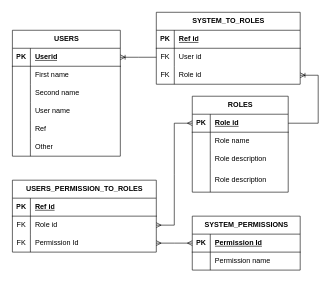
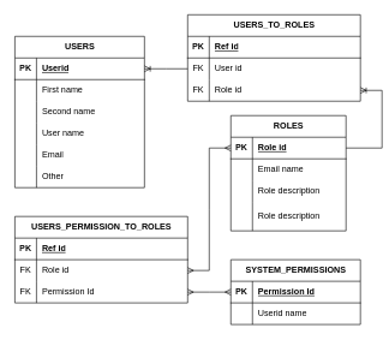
- <mxCell id="51" value="SYSTEM_TO_ROLES" style="shape=table;startSize=30;container=1;collapsible=1;childLayout=tableLayout;fixedRows=1;rowLines=0;fontStyle=1;align=center;resizeLast=1;html=1;" vertex="1" parent="1"><mxGeometry x="260" y="20" width="240" height="120" as="geometry" /></mxCell>
+ <mxCell id="51" value="USERS_TO_ROLES" style="shape=table;startSize=30;container=1;collapsible=1;childLayout=tableLayout;fixedRows=1;rowLines=0;fontStyle=1;align=center;resizeLast=1;html=1;" vertex="1" parent="1"><mxGeometry x="260" y="20" width="240" height="120" as="geometry" /></mxCell>
- <mxCell id="17" value="Ref" style="shape=partialRectangle;connectable=0;fillColor=none;top=0;left=0;bottom=0;right=0;align=left;spacingLeft=6;overflow=hidden;whiteSpace=wrap;html=1;" vertex="1" parent="15"><mxGeometry x="30" width="150" height="30" as="geometry"><mxRectangle width="150" height="30" as="alternateBounds" /></mxGeometry></mxCell>
+ <mxCell id="17" value="Email" style="shape=partialRectangle;connectable=0;fillColor=none;top=0;left=0;bottom=0;right=0;align=left;spacingLeft=6;overflow=hidden;whiteSpace=wrap;html=1;" vertex="1" parent="15"><mxGeometry x="30" width="150" height="30" as="geometry"><mxRectangle width="150" height="30" as="alternateBounds" /></mxGeometry></mxCell>
- <mxCell id="34" value="Role name" style="shape=partialRectangle;connectable=0;fillColor=none;top=0;left=0;bottom=0;right=0;align=left;spacingLeft=6;overflow=hidden;whiteSpace=wrap;html=1;" vertex="1" parent="32"><mxGeometry x="30" width="130" height="30" as="geometry"><mxRectangle width="130" height="30" as="alternateBounds" /></mxGeometry></mxCell>
+ <mxCell id="34" value="Email name" style="shape=partialRectangle;connectable=0;fillColor=none;top=0;left=0;bottom=0;right=0;align=left;spacingLeft=6;overflow=hidden;whiteSpace=wrap;html=1;" vertex="1" parent="32"><mxGeometry x="30" width="130" height="30" as="geometry"><mxRectangle width="130" height="30" as="alternateBounds" /></mxGeometry></mxCell>
- <mxCell id="27" value="Permission name" style="shape=partialRectangle;connectable=0;fillColor=none;top=0;left=0;bottom=0;right=0;align=left;spacingLeft=6;overflow=hidden;whiteSpace=wrap;html=1;" vertex="1" parent="25"><mxGeometry x="30" width="150" height="30" as="geometry"><mxRectangle width="150" height="30" as="alternateBounds" /></mxGeometry></mxCell>
+ <mxCell id="27" value="Userid name" style="shape=partialRectangle;connectable=0;fillColor=none;top=0;left=0;bottom=0;right=0;align=left;spacingLeft=6;overflow=hidden;whiteSpace=wrap;html=1;" vertex="1" parent="25"><mxGeometry x="30" width="150" height="30" as="geometry"><mxRectangle width="150" height="30" as="alternateBounds" /></mxGeometry></mxCell>
